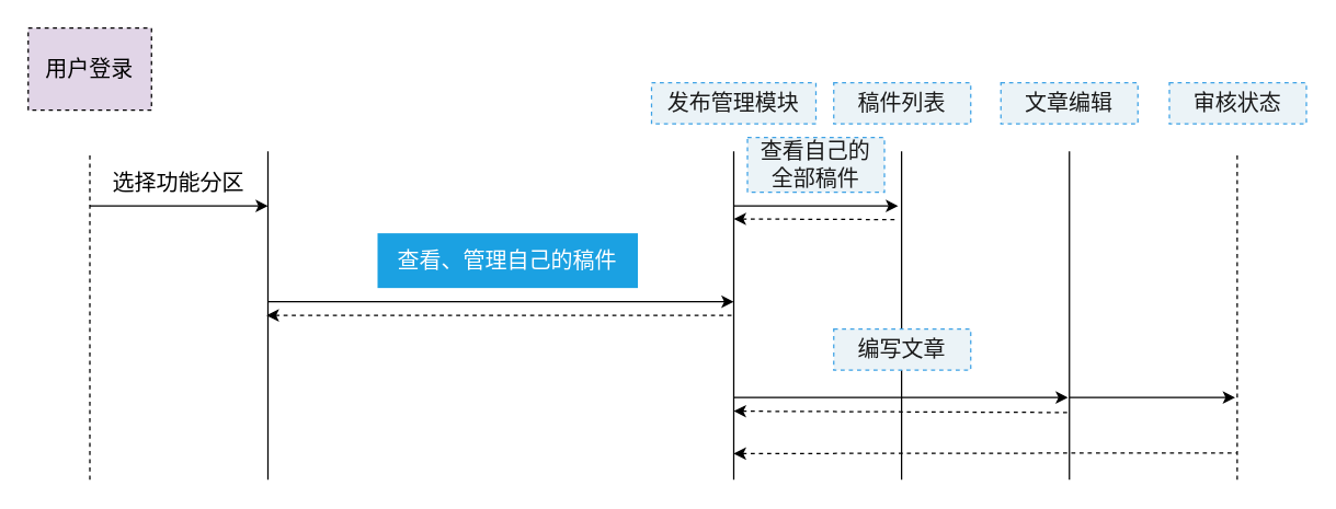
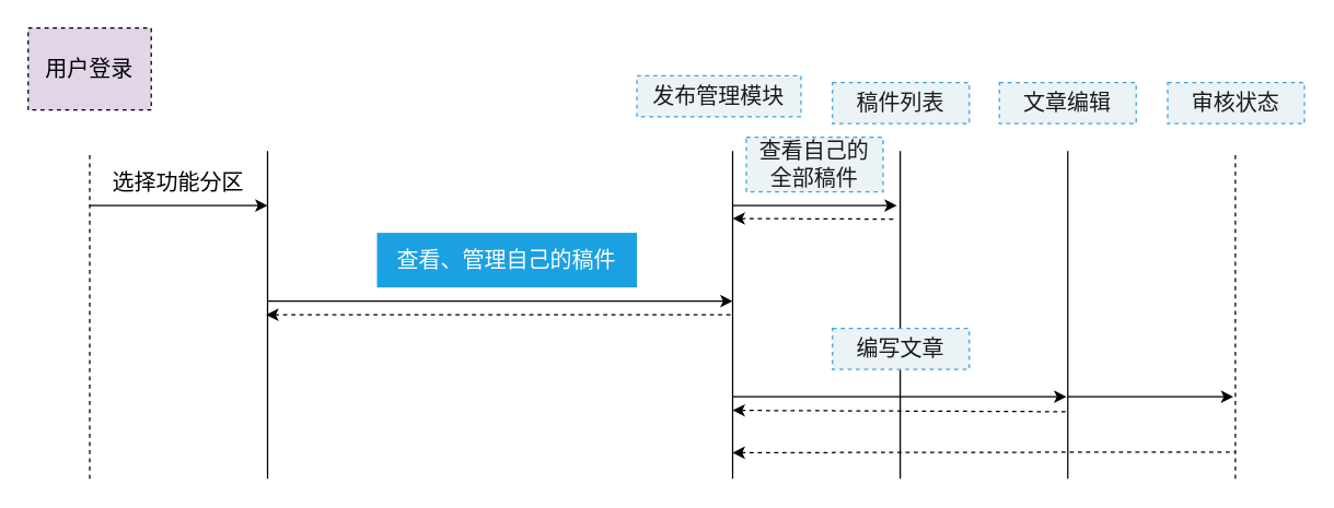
- <mxCell id="8" value="发布管理模块" style="text;html=1;strokeColor=#3ea2e5;fillColor=#EBF3F7;align=center;verticalAlign=middle;whiteSpace=wrap;rounded=0;dashed=1;fontColor=#1A1A1A;fontSize=16;" parent="1" vertex="1"><mxGeometry x="475" y="60" width="120" height="30" as="geometry" /></mxCell>
+ <mxCell id="8" value="发布管理模块" style="text;html=1;strokeColor=#3ea2e5;fillColor=#EBF3F7;align=center;verticalAlign=middle;whiteSpace=wrap;rounded=0;dashed=1;fontColor=#1A1A1A;fontSize=16;" parent="1" vertex="1"><mxGeometry x="465" y="55" width="120" height="30" as="geometry" /></mxCell>
